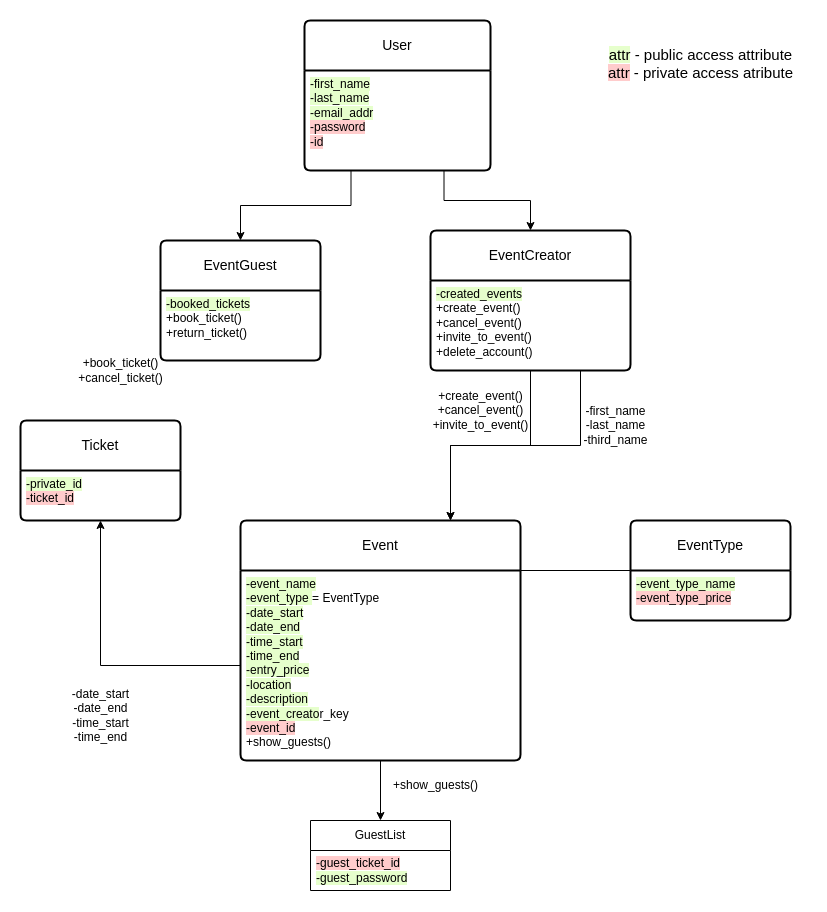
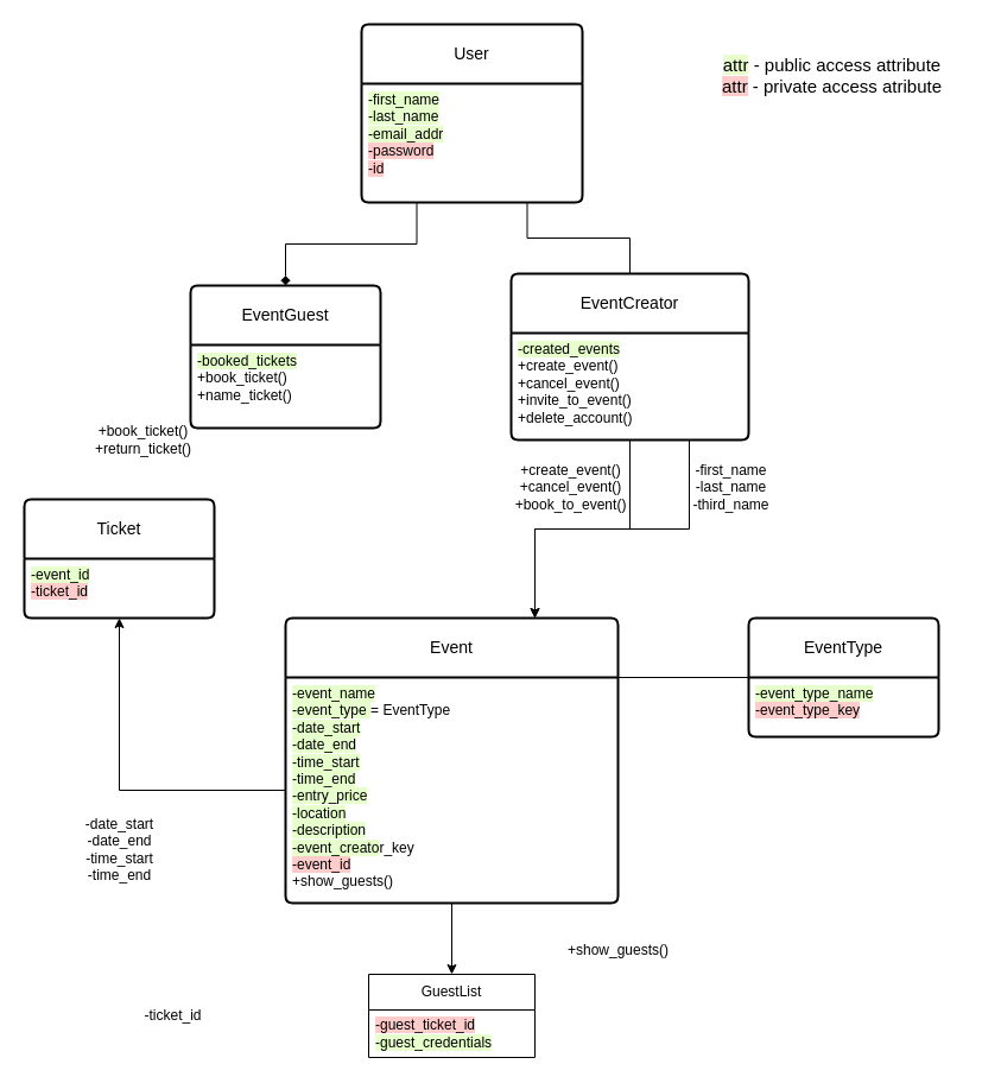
- <mxCell id="13" style="edgeStyle=orthogonalEdgeStyle;rounded=0;orthogonalLoop=1;jettySize=auto;html=1;exitX=0.75;exitY=1;exitDx=0;exitDy=0;entryX=0.5;entryY=0;entryDx=0;entryDy=0;" parent="1" source="11" target="2" edge="1"><mxGeometry relative="1" as="geometry" /></mxCell>
+ <mxCell id="13" style="edgeStyle=orthogonalEdgeStyle;rounded=0;orthogonalLoop=1;jettySize=auto;html=1;exitX=0.75;exitY=1;exitDx=0;exitDy=0;entryX=0.5;entryY=0;entryDx=0;entryDy=0;endArrow=none;" parent="1" source="11" target="2" edge="1"><mxGeometry relative="1" as="geometry" /></mxCell>
- <mxCell id="12" style="edgeStyle=orthogonalEdgeStyle;rounded=0;orthogonalLoop=1;jettySize=auto;html=1;exitX=0.25;exitY=1;exitDx=0;exitDy=0;entryX=0.5;entryY=0;entryDx=0;entryDy=0;" parent="1" source="11" target="8" edge="1"><mxGeometry relative="1" as="geometry" /></mxCell>
+ <mxCell id="12" style="edgeStyle=orthogonalEdgeStyle;rounded=0;orthogonalLoop=1;jettySize=auto;html=1;exitX=0.25;exitY=1;exitDx=0;exitDy=0;entryX=0.5;entryY=0;entryDx=0;entryDy=0;endArrow=diamond;" parent="1" source="11" target="8" edge="1"><mxGeometry relative="1" as="geometry" /></mxCell>
- <mxCell id="9" value="&lt;div&gt;&lt;span style=&quot;background-color: rgb(230, 255, 204);&quot;&gt;-booked_tickets&lt;/span&gt;&lt;/div&gt;+book_ticket()&lt;div&gt;+return_ticket()&lt;/div&gt;" style="align=left;strokeColor=none;fillColor=none;spacingLeft=4;fontSize=12;verticalAlign=top;resizable=0;rotatable=0;part=1;html=1;" parent="8" vertex="1"><mxGeometry y="50" width="160" height="70" as="geometry" /></mxCell>
+ <mxCell id="9" value="&lt;div&gt;&lt;span style=&quot;background-color: rgb(230, 255, 204);&quot;&gt;-booked_tickets&lt;/span&gt;&lt;/div&gt;+book_ticket()&lt;div&gt;+name_ticket()&lt;/div&gt;" style="align=left;strokeColor=none;fillColor=none;spacingLeft=4;fontSize=12;verticalAlign=top;resizable=0;rotatable=0;part=1;html=1;" parent="8" vertex="1"><mxGeometry y="50" width="160" height="70" as="geometry" /></mxCell>
- <mxCell id="20" value="+book_ticket()&lt;div&gt;+cancel_ticket()&lt;/div&gt;" style="text;html=1;align=center;verticalAlign=middle;resizable=0;points=[];autosize=1;strokeColor=none;fillColor=none;" parent="1" vertex="1"><mxGeometry x="70" y="350" width="100" height="40" as="geometry" /></mxCell>
+ <mxCell id="20" value="+book_ticket()&lt;div&gt;+return_ticket()&lt;/div&gt;" style="text;html=1;align=center;verticalAlign=middle;resizable=0;points=[];autosize=1;strokeColor=none;fillColor=none;" parent="1" vertex="1"><mxGeometry x="70" y="350" width="100" height="40" as="geometry" /></mxCell>
- <mxCell id="7" value="+create_event()&lt;div&gt;+cancel_event()&lt;/div&gt;&lt;div&gt;+invite_to_event()&lt;/div&gt;" style="text;html=1;align=center;verticalAlign=middle;resizable=0;points=[];autosize=1;strokeColor=none;fillColor=none;" parent="1" vertex="1"><mxGeometry x="420" y="380" width="120" height="60" as="geometry" /></mxCell>
+ <mxCell id="7" value="+create_event()&lt;div&gt;+cancel_event()&lt;/div&gt;&lt;div&gt;+book_to_event()&lt;/div&gt;" style="text;html=1;align=center;verticalAlign=middle;resizable=0;points=[];autosize=1;strokeColor=none;fillColor=none;" parent="1" vertex="1"><mxGeometry x="420" y="380" width="120" height="60" as="geometry" /></mxCell>
- <mxCell id="24" value="-first_name&lt;div&gt;-last_name&lt;/div&gt;&lt;div&gt;-third_name&lt;/div&gt;" style="text;html=1;align=center;verticalAlign=middle;resizable=0;points=[];autosize=1;strokeColor=none;fillColor=none;" parent="1" vertex="1"><mxGeometry x="570" y="395" width="90" height="60" as="geometry" /></mxCell>
+ <mxCell id="24" value="-first_name&lt;div&gt;-last_name&lt;/div&gt;&lt;div&gt;-third_name&lt;/div&gt;" style="text;html=1;align=center;verticalAlign=middle;resizable=0;points=[];autosize=1;strokeColor=none;fillColor=none;" parent="1" vertex="1"><mxGeometry x="570" y="380" width="90" height="60" as="geometry" /></mxCell>
- <mxCell id="19" value="&lt;div&gt;&lt;span style=&quot;background-color: rgb(230, 255, 204);&quot;&gt;-private_id&lt;/span&gt;&lt;/div&gt;&lt;div&gt;&lt;span style=&quot;background-color: rgb(255, 204, 204);&quot;&gt;-ticket_id&lt;/span&gt;&lt;/div&gt;" style="align=left;strokeColor=none;fillColor=none;spacingLeft=4;fontSize=12;verticalAlign=top;resizable=0;rotatable=0;part=1;html=1;" parent="18" vertex="1"><mxGeometry y="50" width="160" height="50" as="geometry" /></mxCell>
+ <mxCell id="19" value="&lt;div&gt;&lt;span style=&quot;background-color: rgb(230, 255, 204);&quot;&gt;-event_id&lt;/span&gt;&lt;/div&gt;&lt;div&gt;&lt;span style=&quot;background-color: rgb(255, 204, 204);&quot;&gt;-ticket_id&lt;/span&gt;&lt;/div&gt;" style="align=left;strokeColor=none;fillColor=none;spacingLeft=4;fontSize=12;verticalAlign=top;resizable=0;rotatable=0;part=1;html=1;" parent="18" vertex="1"><mxGeometry y="50" width="160" height="50" as="geometry" /></mxCell>
- <mxCell id="16" value="&lt;span style=&quot;background-color: rgb(230, 255, 204);&quot;&gt;-event_type_name&lt;/span&gt;&lt;div&gt;&lt;span style=&quot;background-color: rgb(255, 204, 204);&quot;&gt;-event_type_price&lt;/span&gt;&lt;/div&gt;" style="align=left;strokeColor=none;fillColor=none;spacingLeft=4;fontSize=12;verticalAlign=top;resizable=0;rotatable=0;part=1;html=1;" parent="15" vertex="1"><mxGeometry y="50" width="160" height="50" as="geometry" /></mxCell>
+ <mxCell id="16" value="&lt;span style=&quot;background-color: rgb(230, 255, 204);&quot;&gt;-event_type_name&lt;/span&gt;&lt;div&gt;&lt;span style=&quot;background-color: rgb(255, 204, 204);&quot;&gt;-event_type_key&lt;/span&gt;&lt;/div&gt;" style="align=left;strokeColor=none;fillColor=none;spacingLeft=4;fontSize=12;verticalAlign=top;resizable=0;rotatable=0;part=1;html=1;" parent="15" vertex="1"><mxGeometry y="50" width="160" height="50" as="geometry" /></mxCell>
- <mxCell id="28" value="+show_guests()" style="text;html=1;align=center;verticalAlign=middle;resizable=0;points=[];autosize=1;strokeColor=none;fillColor=none;" parent="1" vertex="1"><mxGeometry x="380" y="770" width="110" height="30" as="geometry" /></mxCell>
+ <mxCell id="28" value="+show_guests()" style="text;html=1;align=center;verticalAlign=middle;resizable=0;points=[];autosize=1;strokeColor=none;fillColor=none;" parent="1" vertex="1"><mxGeometry x="465" y="785" width="110" height="30" as="geometry" /></mxCell>
+ <mxCell id="29" value="-ticket_id" style="text;html=1;align=center;verticalAlign=middle;resizable=0;points=[];autosize=1;strokeColor=none;fillColor=none;" parent="1" vertex="1"><mxGeometry x="110" y="840" width="70" height="30" as="geometry" /></mxCell>
- <mxCell id="26" value="&lt;span style=&quot;background-color: rgb(255, 204, 204);&quot;&gt;-guest_ticket_id&lt;/span&gt;&lt;div&gt;&lt;span style=&quot;background-color: rgb(230, 255, 204);&quot;&gt;-guest_password&lt;/span&gt;&lt;/div&gt;" style="text;strokeColor=none;fillColor=none;align=left;verticalAlign=middle;spacingLeft=4;spacingRight=4;overflow=hidden;points=[[0,0.5],[1,0.5]];portConstraint=eastwest;rotatable=0;whiteSpace=wrap;html=1;" parent="25" vertex="1"><mxGeometry y="30" width="140" height="40" as="geometry" /></mxCell>
+ <mxCell id="26" value="&lt;span style=&quot;background-color: rgb(255, 204, 204);&quot;&gt;-guest_ticket_id&lt;/span&gt;&lt;div&gt;&lt;span style=&quot;background-color: rgb(230, 255, 204);&quot;&gt;-guest_credentials&lt;/span&gt;&lt;/div&gt;" style="text;strokeColor=none;fillColor=none;align=left;verticalAlign=middle;spacingLeft=4;spacingRight=4;overflow=hidden;points=[[0,0.5],[1,0.5]];portConstraint=eastwest;rotatable=0;whiteSpace=wrap;html=1;" parent="25" vertex="1"><mxGeometry y="30" width="140" height="40" as="geometry" /></mxCell>
